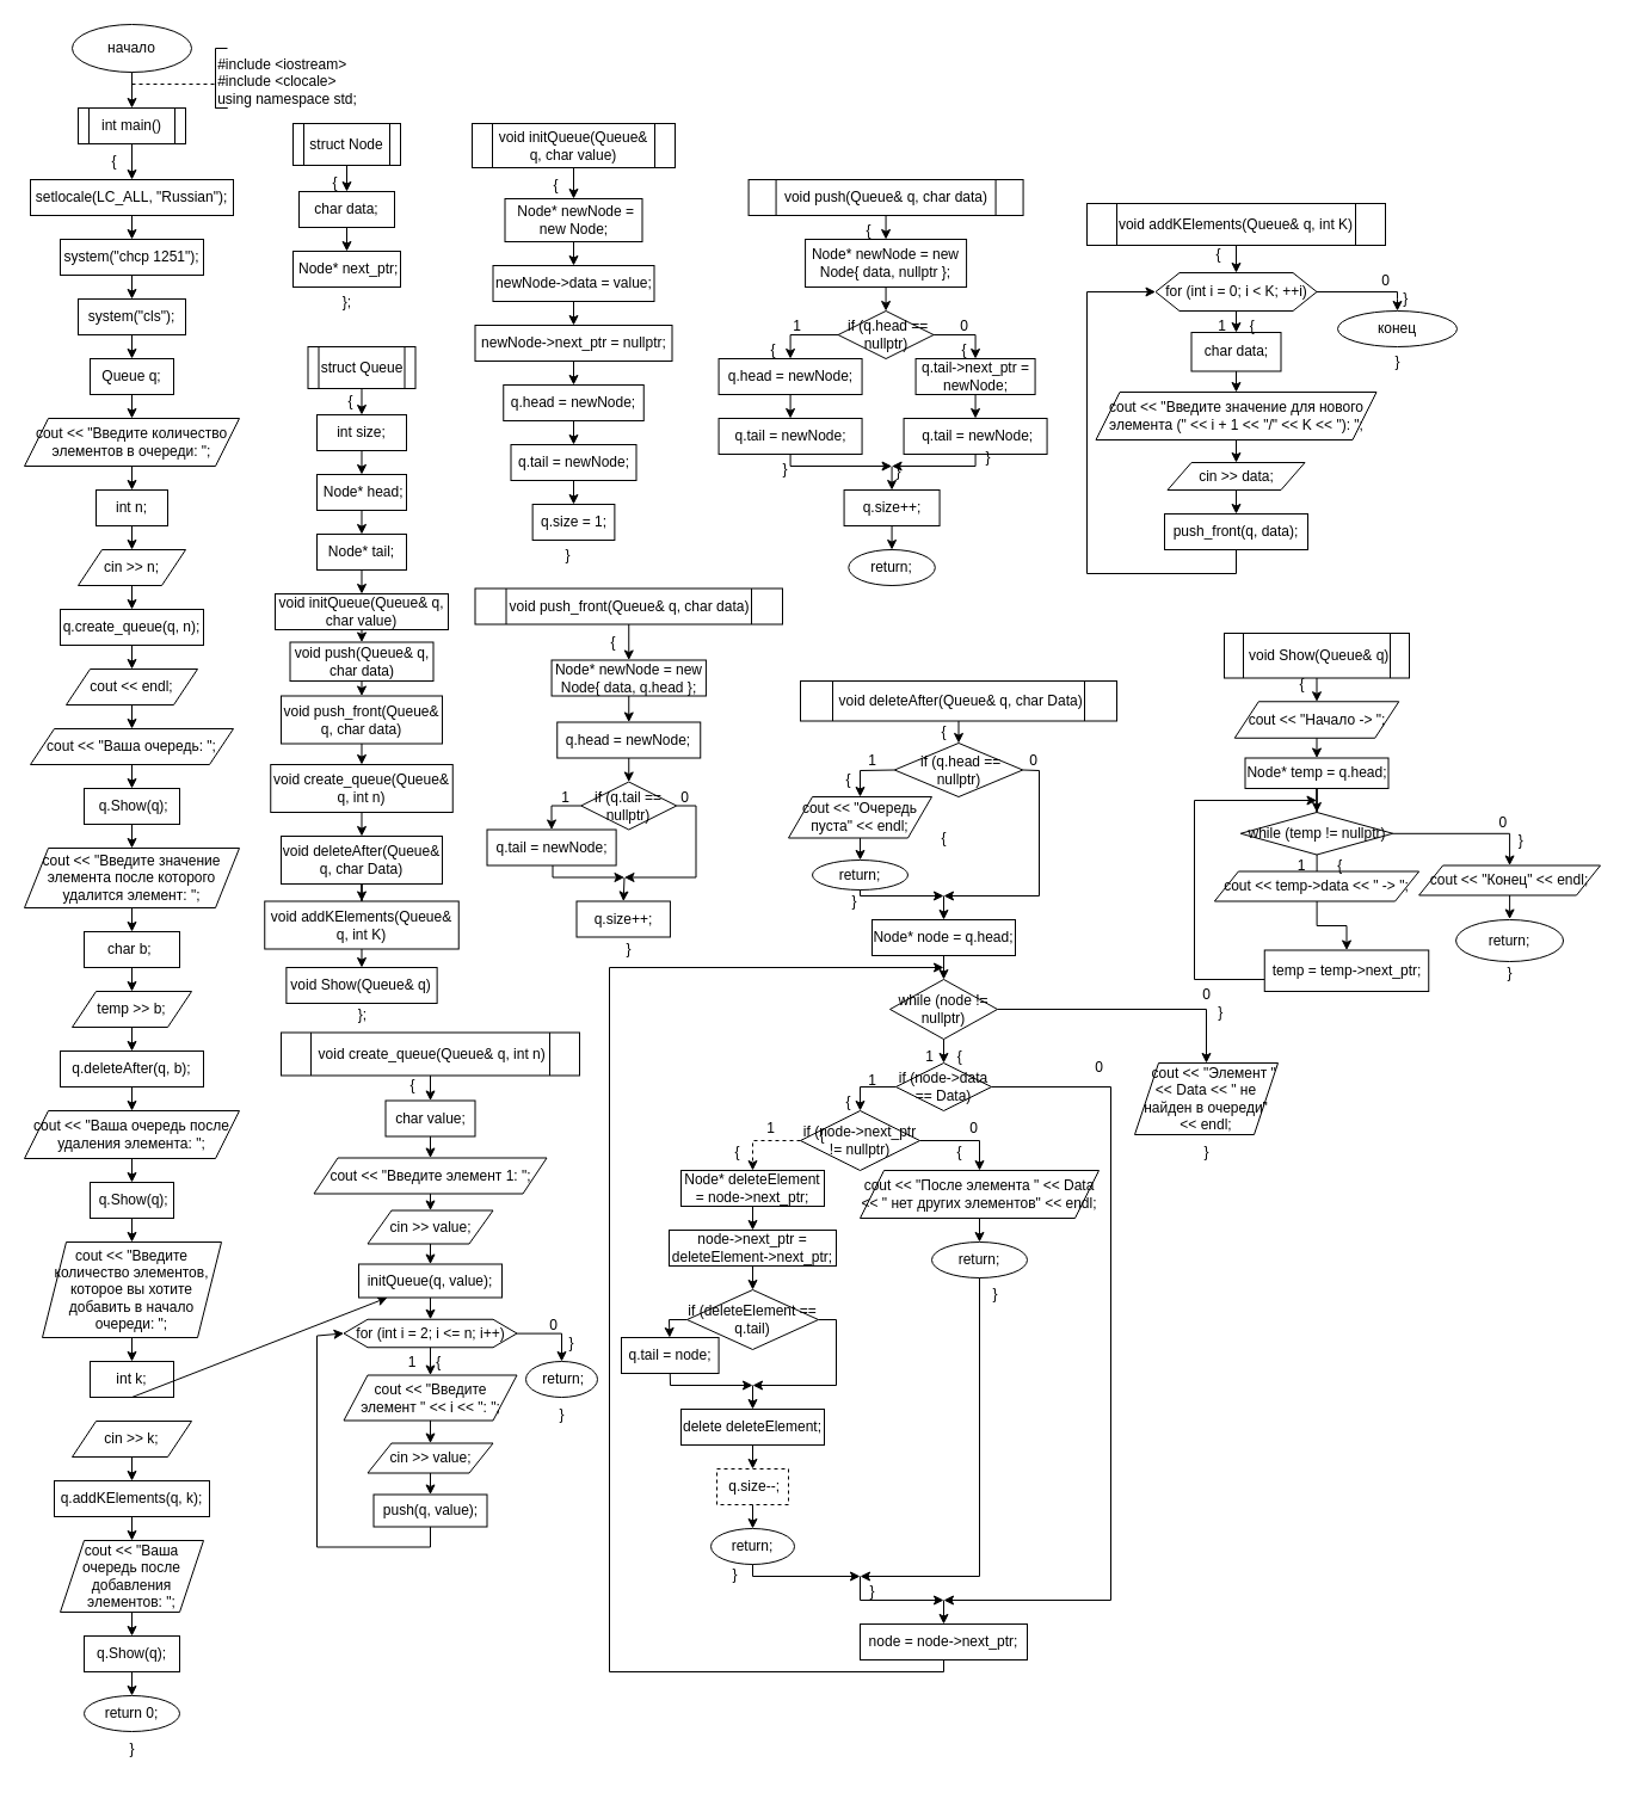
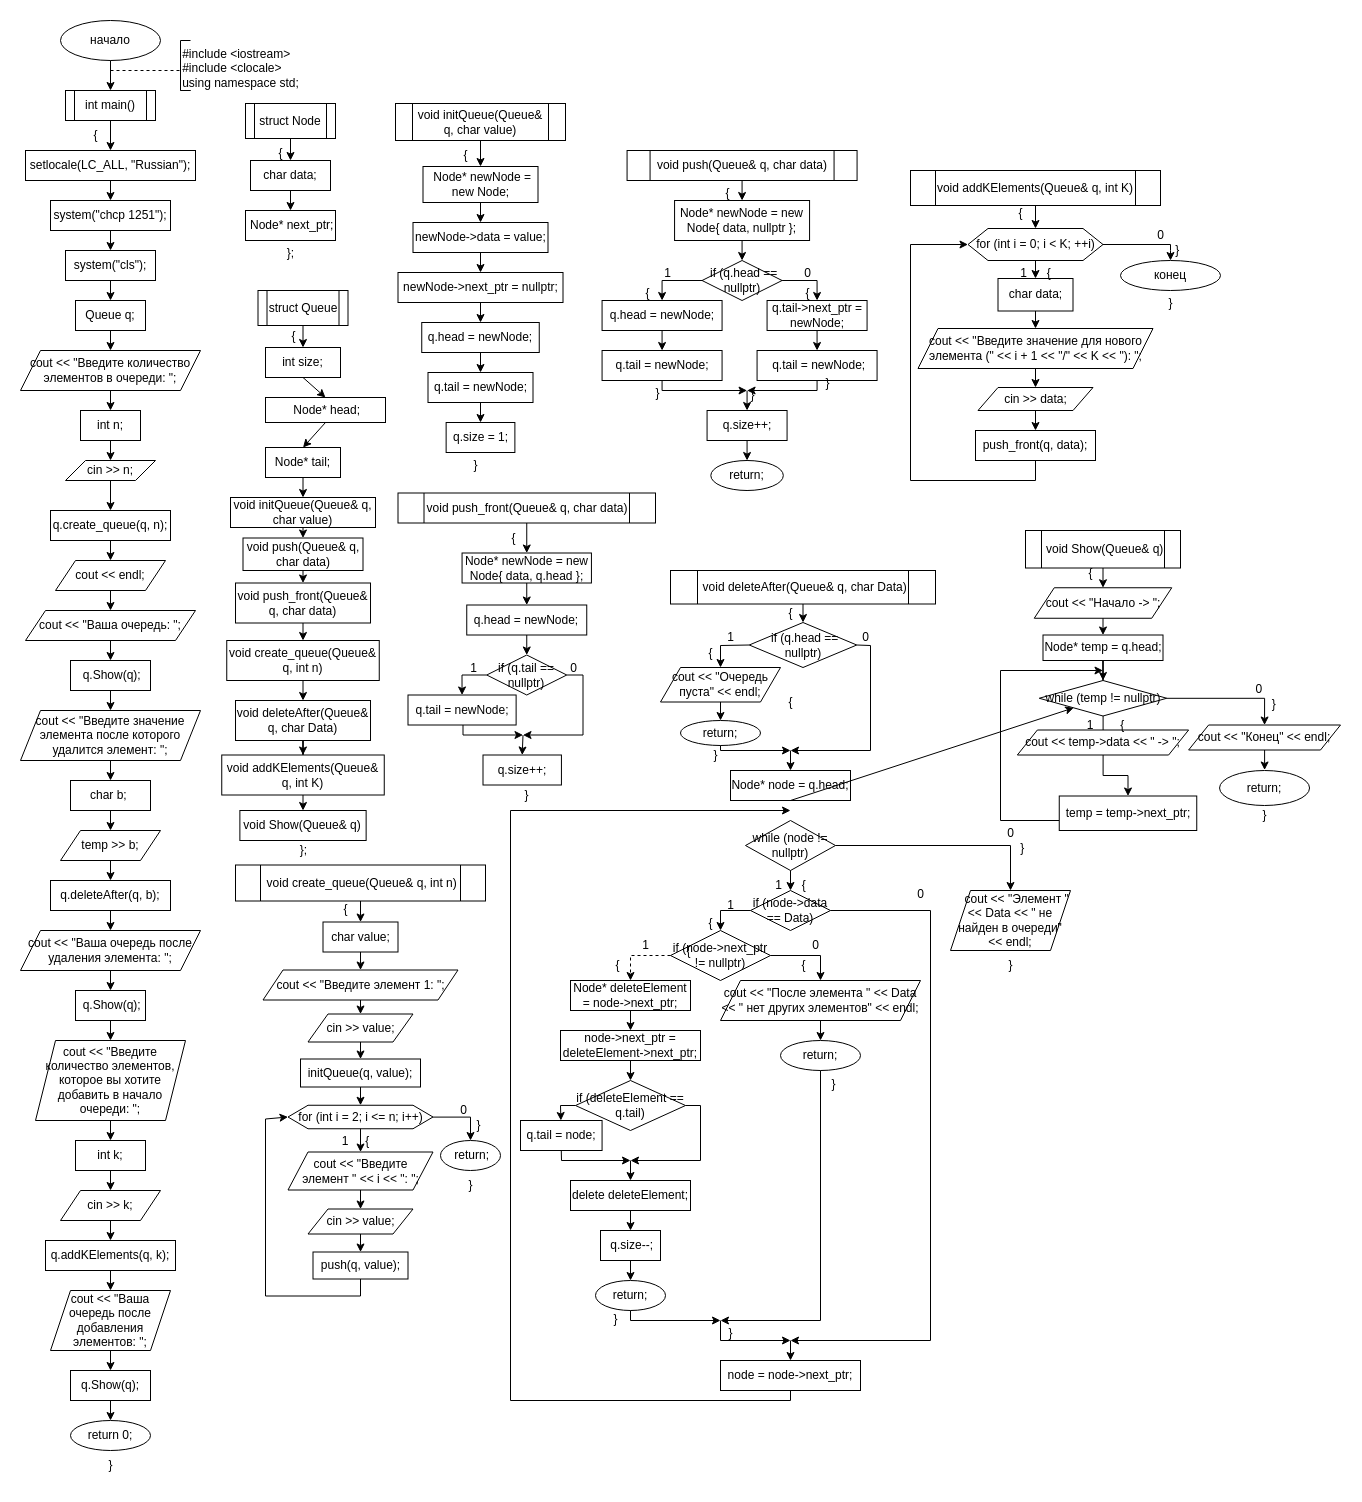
- <mxCell id="71" value="&amp;nbsp;Node* head;" style="rounded=0;whiteSpace=wrap;html=1;" parent="1" vertex="1"><mxGeometry x="265" y="397" width="75" height="30" as="geometry" /></mxCell>
+ <mxCell id="71" value="&amp;nbsp;Node* head;" style="rounded=0;whiteSpace=wrap;html=1;" parent="1" vertex="1"><mxGeometry x="265" y="397" width="120" height="25" as="geometry" /></mxCell>
- <mxCell id="18" value="cin &amp;gt;&amp;gt; n;" style="shape=parallelogram;perimeter=parallelogramPerimeter;whiteSpace=wrap;html=1;fixedSize=1;" parent="1" vertex="1"><mxGeometry x="65" y="460" width="90" height="30" as="geometry" /></mxCell>
+ <mxCell id="18" value="cin &amp;gt;&amp;gt; n;" style="shape=parallelogram;perimeter=parallelogramPerimeter;whiteSpace=wrap;html=1;fixedSize=1;" parent="1" vertex="1"><mxGeometry x="65" y="460" width="90" height="20" as="geometry" /></mxCell>
- <mxCell id="183" value="" style="endArrow=classic;html=1;rounded=0;exitX=0.5;exitY=1;exitDx=0;exitDy=0;" edge="1" parent="1" source="182" target="184"><mxGeometry width="50" height="50" relative="1" as="geometry"><mxPoint x="790" y="840" as="sourcePoint" /><mxPoint x="796" y="820" as="targetPoint" /></mxGeometry></mxCell>
+ <mxCell id="183" value="" style="endArrow=classic;html=1;rounded=0;exitX=0.5;exitY=1;exitDx=0;exitDy=0;" edge="1" parent="1" source="182" target="266"><mxGeometry width="50" height="50" relative="1" as="geometry"><mxPoint x="790" y="840" as="sourcePoint" /><mxPoint x="796" y="820" as="targetPoint" /></mxGeometry></mxCell>
- <mxCell id="43" value="" style="endArrow=classic;html=1;rounded=0;exitX=0.5;exitY=1;exitDx=0;exitDy=0;" parent="1" source="42" target="156" edge="1"><mxGeometry width="50" height="50" relative="1" as="geometry"><mxPoint x="100" y="1200" as="sourcePoint" /><mxPoint x="110" y="1190" as="targetPoint" /></mxGeometry></mxCell>
+ <mxCell id="43" value="" style="endArrow=classic;html=1;rounded=0;exitX=0.5;exitY=1;exitDx=0;exitDy=0;" parent="1" source="42" target="44" edge="1"><mxGeometry width="50" height="50" relative="1" as="geometry"><mxPoint x="100" y="1200" as="sourcePoint" /><mxPoint x="110" y="1190" as="targetPoint" /></mxGeometry></mxCell>
- <mxCell id="202" value="&amp;nbsp;q.size--;" style="rounded=0;whiteSpace=wrap;html=1;dashed=1;" vertex="1" parent="1"><mxGeometry x="600" y="1230" width="60" height="30" as="geometry" /></mxCell>
+ <mxCell id="202" value="&amp;nbsp;q.size--;" style="rounded=0;whiteSpace=wrap;html=1;" vertex="1" parent="1"><mxGeometry x="600" y="1230" width="60" height="30" as="geometry" /></mxCell>
